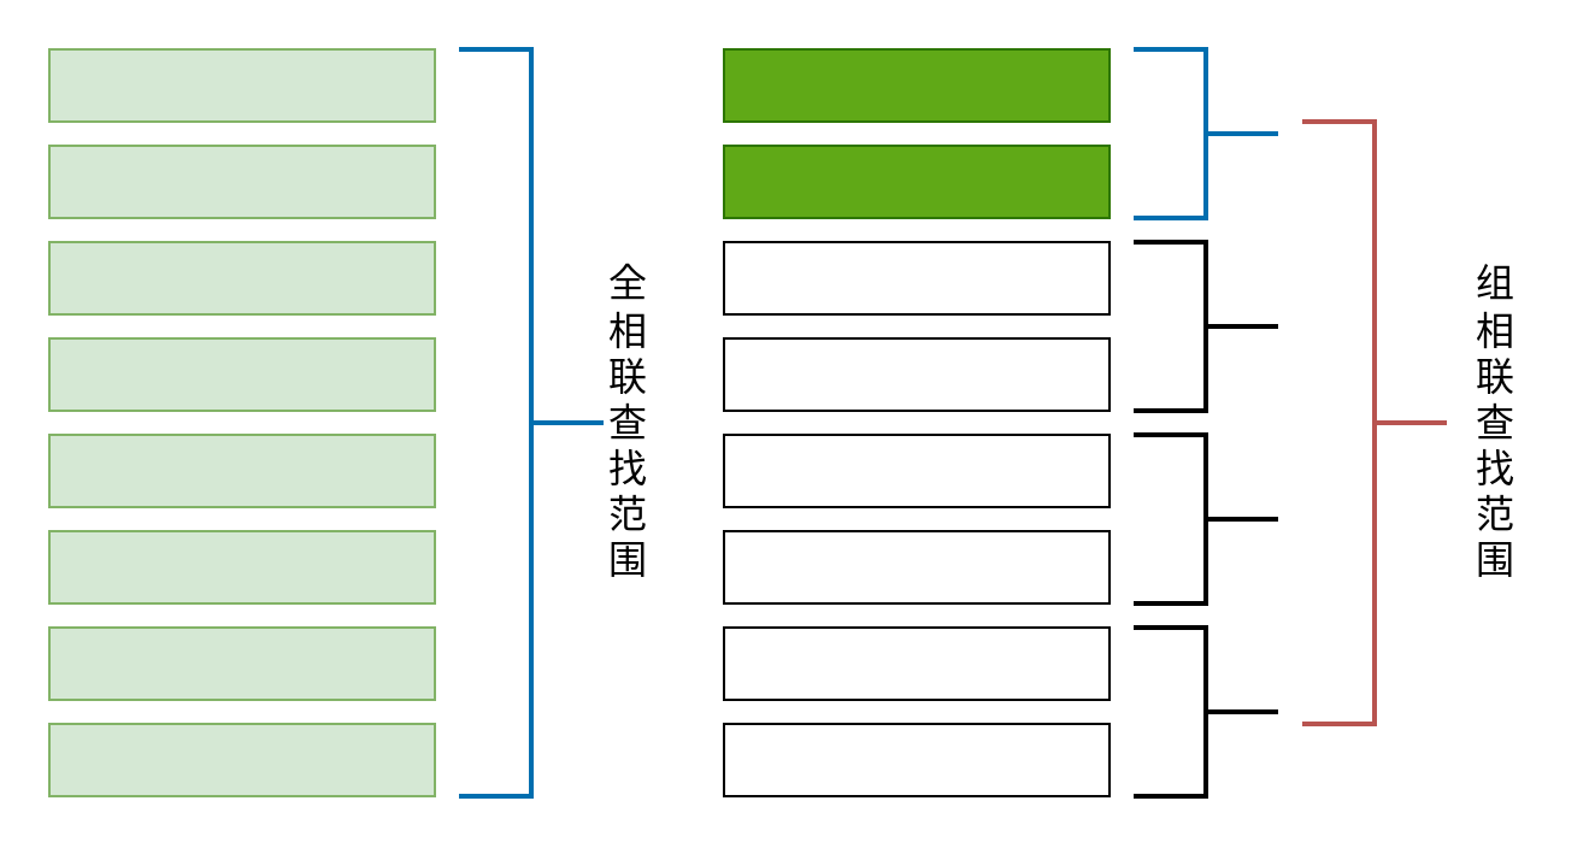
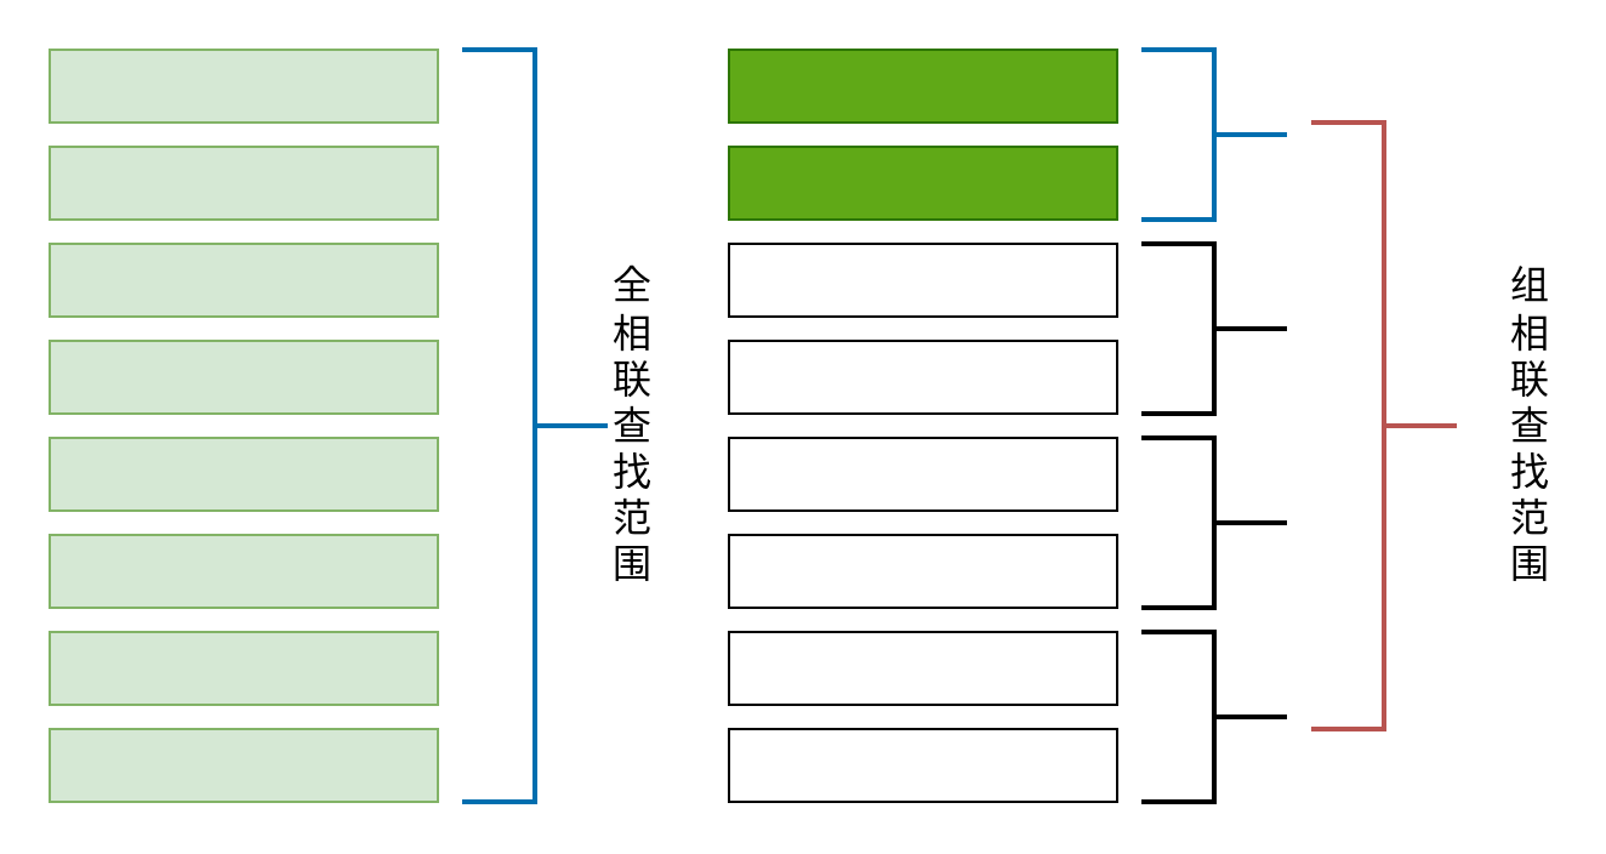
- <mxCell id="6" value="&lt;span style=&quot;background-color: transparent; color: light-dark(rgb(0, 0, 0), rgb(255, 255, 255)); font-size: 16px;&quot;&gt;组&lt;/span&gt;&lt;div&gt;&lt;span style=&quot;background-color: transparent; color: light-dark(rgb(0, 0, 0), rgb(255, 255, 255)); font-size: 16px;&quot;&gt;相&lt;/span&gt;&lt;/div&gt;&lt;div&gt;&lt;span style=&quot;background-color: transparent; color: light-dark(rgb(0, 0, 0), rgb(255, 255, 255)); font-size: 16px;&quot;&gt;联&lt;/span&gt;&lt;/div&gt;&lt;div&gt;&lt;span style=&quot;background-color: transparent; color: light-dark(rgb(0, 0, 0), rgb(255, 255, 255)); font-size: 16px;&quot;&gt;查&lt;/span&gt;&lt;div&gt;&lt;div&gt;&lt;font style=&quot;font-size: 16px;&quot;&gt;找&lt;/font&gt;&lt;/div&gt;&lt;div&gt;&lt;font style=&quot;font-size: 16px;&quot;&gt;范&lt;/font&gt;&lt;/div&gt;&lt;div&gt;&lt;font style=&quot;font-size: 16px;&quot;&gt;围&lt;/font&gt;&lt;/div&gt;&lt;/div&gt;&lt;/div&gt;" style="text;html=1;align=center;verticalAlign=middle;resizable=0;points=[];autosize=1;strokeColor=none;fillColor=none;" parent="1" vertex="1"><mxGeometry x="600" y="100" width="40" height="150" as="geometry" /></mxCell>
+ <mxCell id="6" value="&lt;span style=&quot;background-color: transparent; color: light-dark(rgb(0, 0, 0), rgb(255, 255, 255)); font-size: 16px;&quot;&gt;组&lt;/span&gt;&lt;div&gt;&lt;span style=&quot;background-color: transparent; color: light-dark(rgb(0, 0, 0), rgb(255, 255, 255)); font-size: 16px;&quot;&gt;相&lt;/span&gt;&lt;/div&gt;&lt;div&gt;&lt;span style=&quot;background-color: transparent; color: light-dark(rgb(0, 0, 0), rgb(255, 255, 255)); font-size: 16px;&quot;&gt;联&lt;/span&gt;&lt;/div&gt;&lt;div&gt;&lt;span style=&quot;background-color: transparent; color: light-dark(rgb(0, 0, 0), rgb(255, 255, 255)); font-size: 16px;&quot;&gt;查&lt;/span&gt;&lt;div&gt;&lt;div&gt;&lt;font style=&quot;font-size: 16px;&quot;&gt;找&lt;/font&gt;&lt;/div&gt;&lt;div&gt;&lt;font style=&quot;font-size: 16px;&quot;&gt;范&lt;/font&gt;&lt;/div&gt;&lt;div&gt;&lt;font style=&quot;font-size: 16px;&quot;&gt;围&lt;/font&gt;&lt;/div&gt;&lt;/div&gt;&lt;/div&gt;" style="text;html=1;align=center;verticalAlign=middle;resizable=0;points=[];autosize=1;strokeColor=none;fillColor=none;" parent="1" vertex="1"><mxGeometry x="610" y="100" width="40" height="150" as="geometry" /></mxCell>
